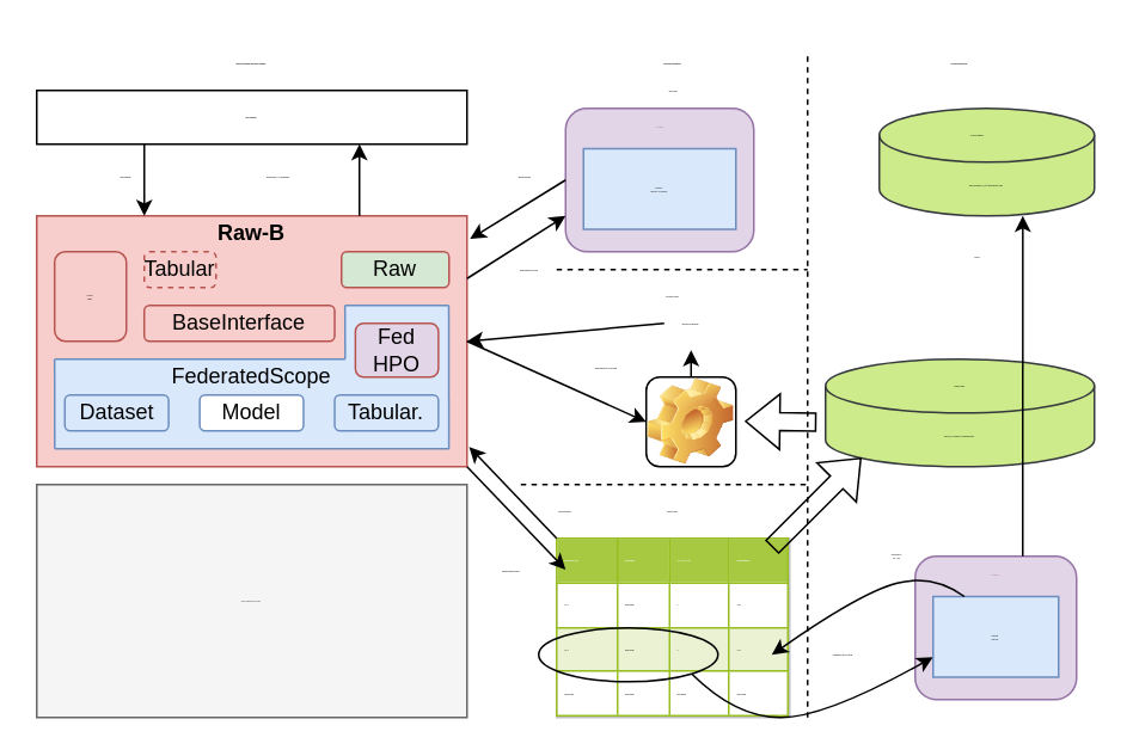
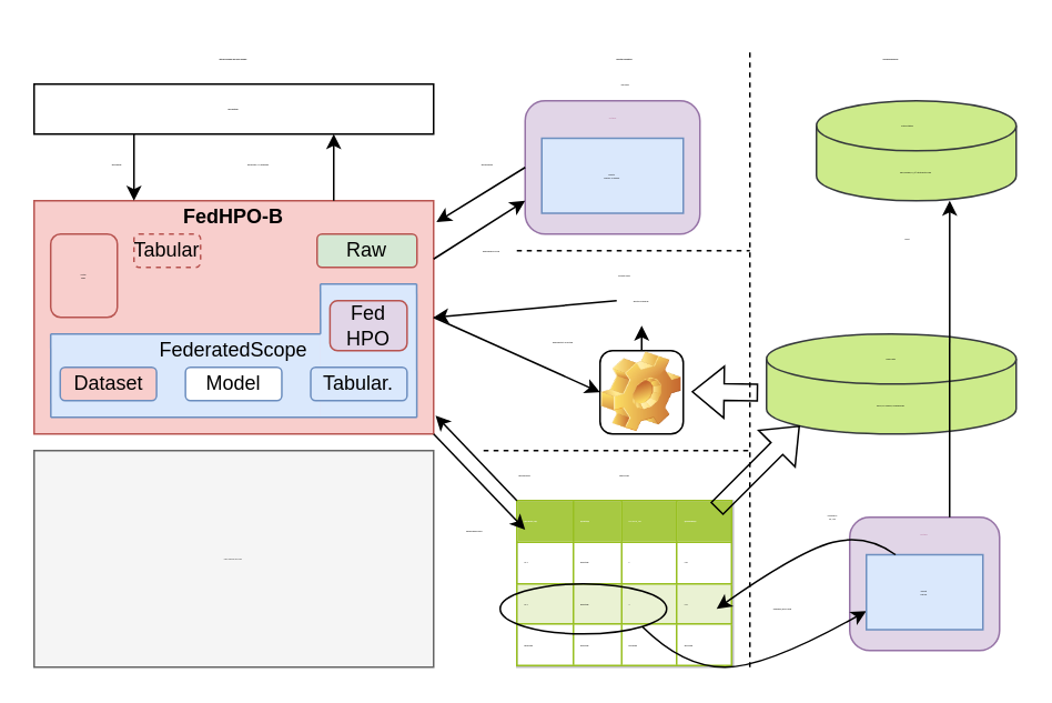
- <mxCell id="3" value="&lt;b&gt;Raw-B&lt;/b&gt;" style="text;html=1;strokeColor=none;fillColor=none;align=center;verticalAlign=middle;whiteSpace=wrap;rounded=0;" parent="1" vertex="1"><mxGeometry x="105" y="120" width="70" height="20" as="geometry" /></mxCell>
+ <mxCell id="3" value="&lt;b&gt;FedHPO-B&lt;/b&gt;" style="text;html=1;strokeColor=none;fillColor=none;align=center;verticalAlign=middle;whiteSpace=wrap;rounded=0;" parent="1" vertex="1"><mxGeometry x="105" y="120" width="70" height="20" as="geometry" /></mxCell>
- <mxCell id="20" value="BaseInterface" style="rounded=1;whiteSpace=wrap;html=1;fillColor=#f8cecc;strokeColor=#b85450;" parent="6" vertex="1"><mxGeometry x="50" width="106.21" height="20" as="geometry" /></mxCell>
- <mxCell id="16" value="Dataset" style="rounded=1;whiteSpace=wrap;html=1;fillColor=#dae8fc;strokeColor=#6c8ebf;" parent="6" vertex="1"><mxGeometry x="5.707" y="50" width="57.884" height="20" as="geometry" /></mxCell>
+ <mxCell id="16" value="Dataset" style="rounded=1;whiteSpace=wrap;html=1;fillColor=#f8cecc;strokeColor=#6c8ebf;" parent="6" vertex="1"><mxGeometry x="5.707" y="50" width="57.884" height="20" as="geometry" /></mxCell>
